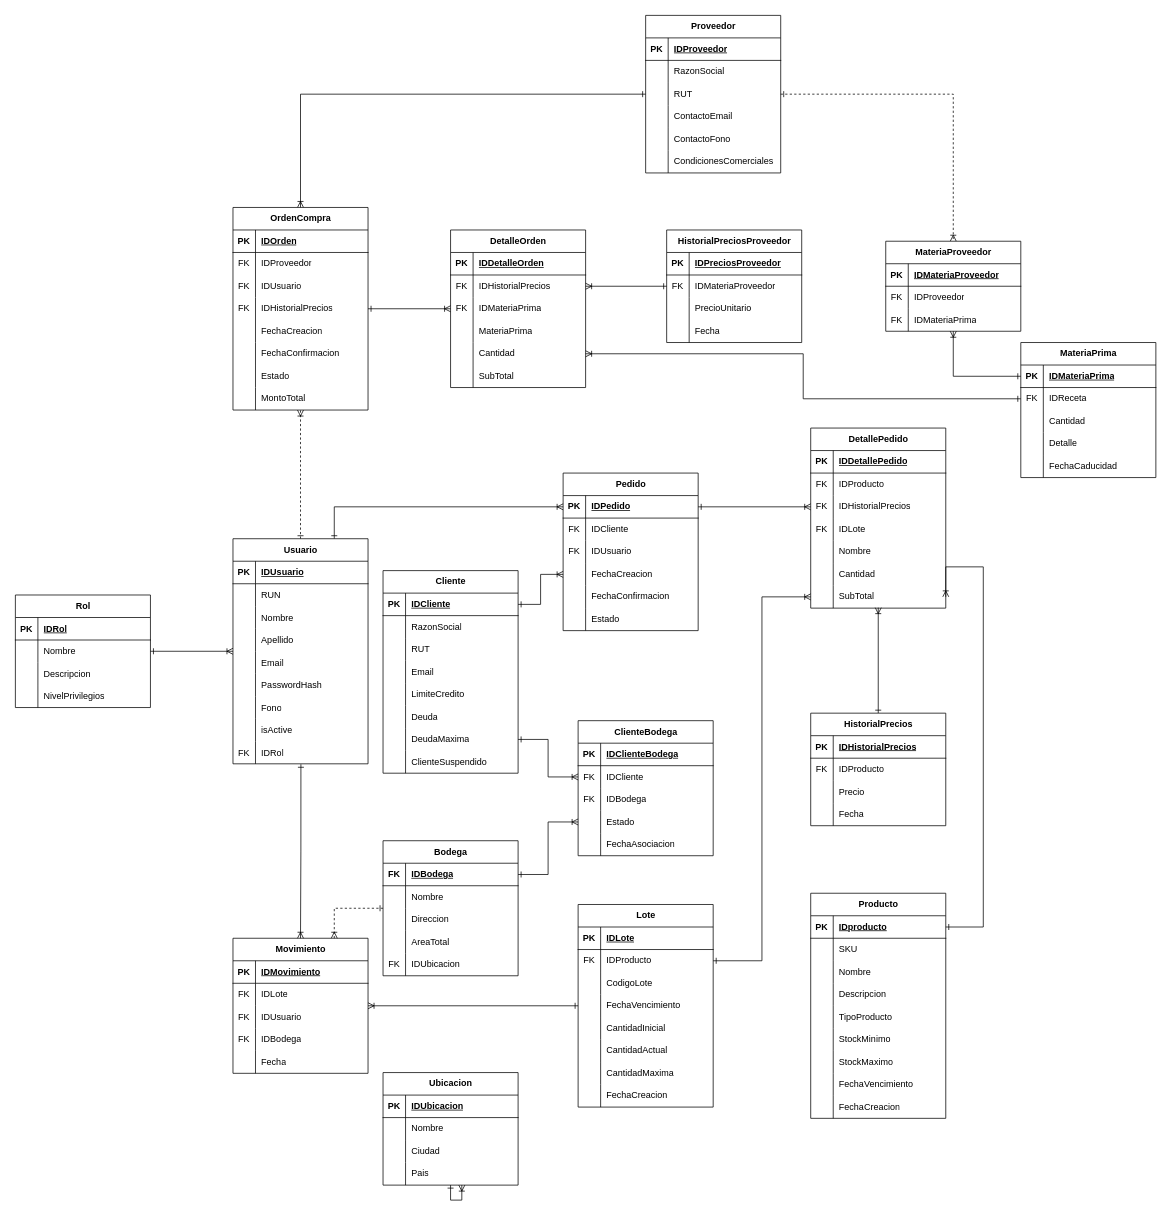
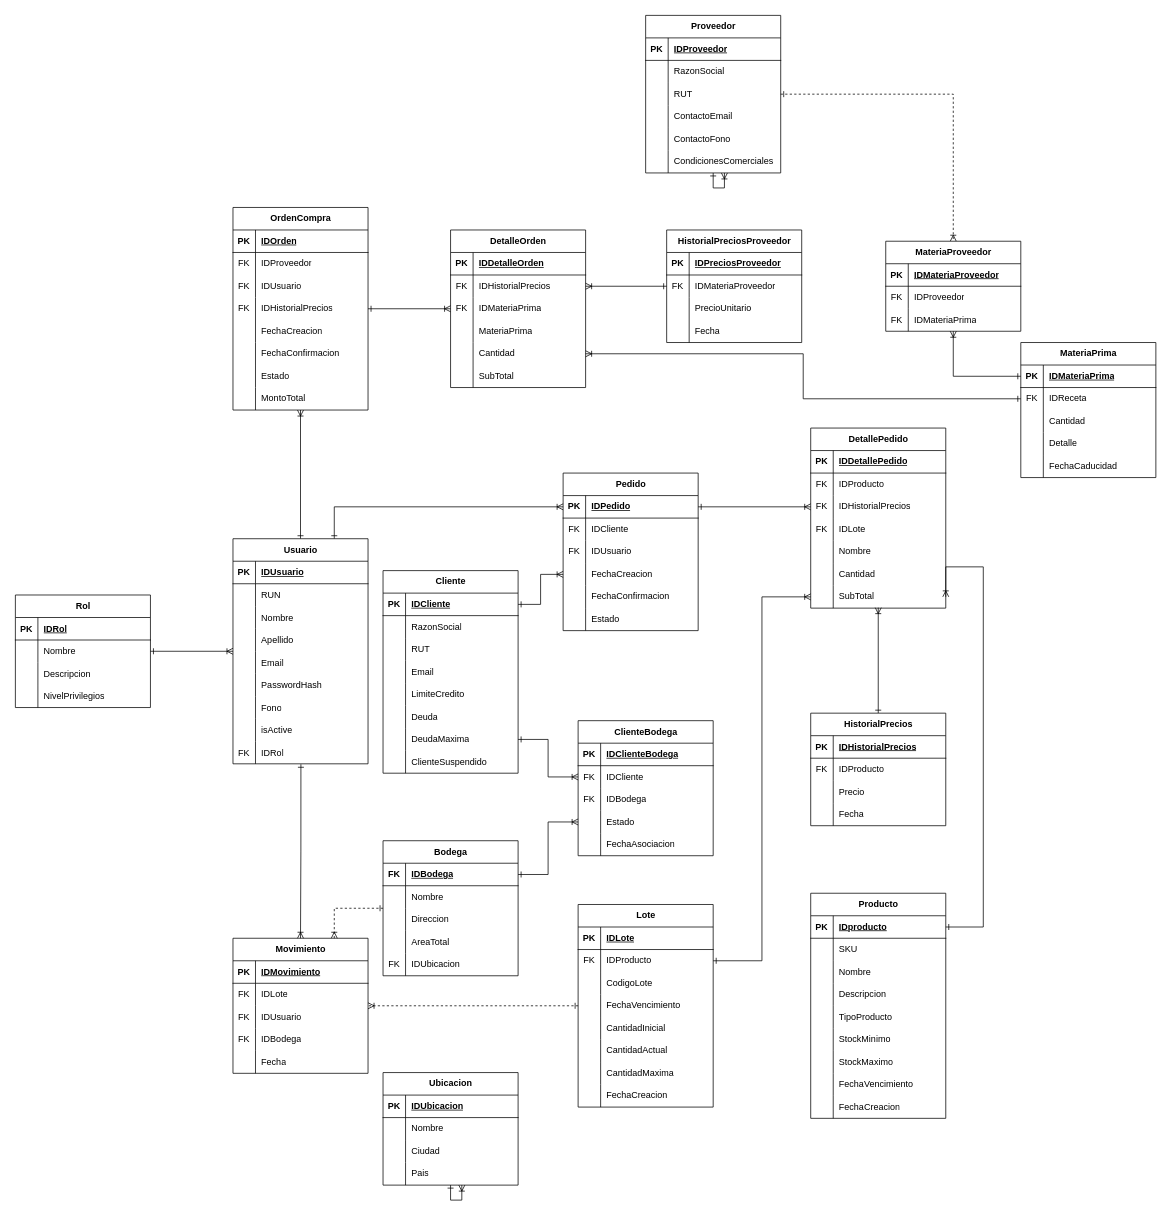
- <mxCell id="47" style="edgeStyle=orthogonalEdgeStyle;rounded=0;orthogonalLoop=1;jettySize=auto;html=1;startArrow=ERone;startFill=0;endArrow=ERoneToMany;endFill=0;" parent="1" source="48" target="213" edge="1"><mxGeometry relative="1" as="geometry" /></mxCell>
+ <mxCell id="47" style="edgeStyle=orthogonalEdgeStyle;rounded=0;orthogonalLoop=1;jettySize=auto;html=1;startArrow=ERone;startFill=0;endArrow=ERoneToMany;endFill=0;" parent="1" source="48" target="66" edge="1"><mxGeometry relative="1" as="geometry" /></mxCell>
- <mxCell id="167" style="edgeStyle=orthogonalEdgeStyle;rounded=0;orthogonalLoop=1;jettySize=auto;html=1;startArrow=ERone;startFill=0;endArrow=ERoneToMany;endFill=0;dashed=1;" parent="1" source="170" target="213" edge="1"><mxGeometry relative="1" as="geometry" /></mxCell>
+ <mxCell id="167" style="edgeStyle=orthogonalEdgeStyle;rounded=0;orthogonalLoop=1;jettySize=auto;html=1;startArrow=ERone;startFill=0;endArrow=ERoneToMany;endFill=0;" parent="1" source="170" target="213" edge="1"><mxGeometry relative="1" as="geometry" /></mxCell>
- <mxCell id="91" style="edgeStyle=orthogonalEdgeStyle;rounded=0;orthogonalLoop=1;jettySize=auto;html=1;endArrow=ERoneToMany;endFill=0;startArrow=ERone;startFill=0;" parent="1" source="93" target="118" edge="1"><mxGeometry relative="1" as="geometry" /></mxCell>
+ <mxCell id="91" style="edgeStyle=orthogonalEdgeStyle;rounded=0;orthogonalLoop=1;jettySize=auto;html=1;endArrow=ERoneToMany;endFill=0;startArrow=ERone;startFill=0;dashed=1;" parent="1" source="93" target="118" edge="1"><mxGeometry relative="1" as="geometry" /></mxCell>
